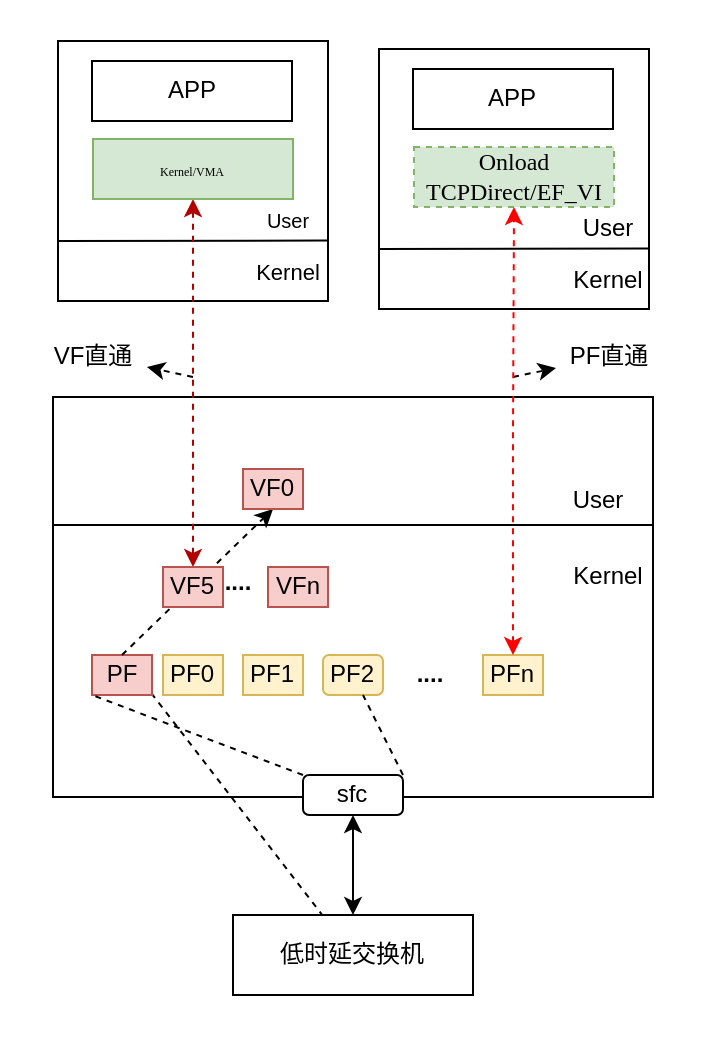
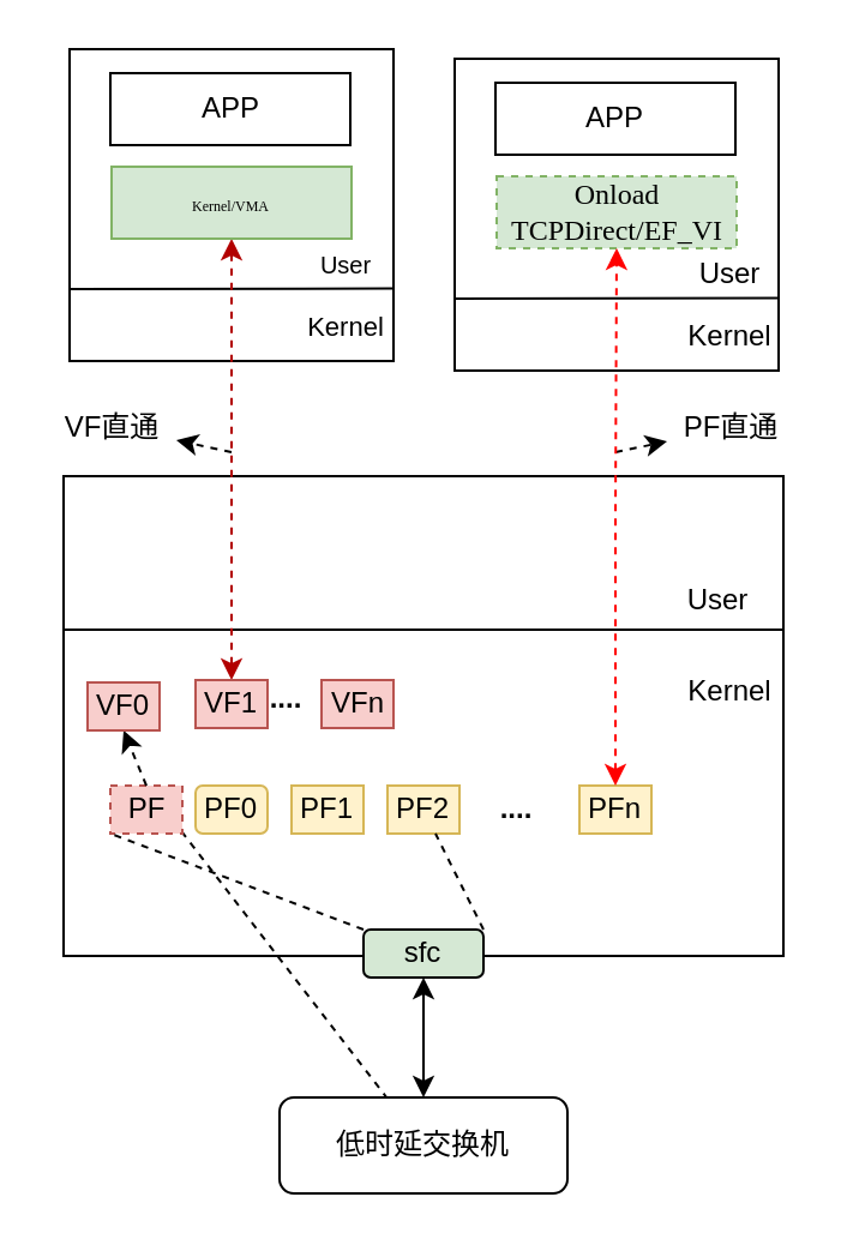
- <mxCell id="37" value="VF0" style="rounded=0;whiteSpace=wrap;html=1;fillColor=#f8cecc;strokeColor=#b85450;" vertex="1" parent="1"><mxGeometry x="121" y="234" width="30" height="20" as="geometry" /></mxCell>
+ <mxCell id="37" value="VF0" style="rounded=0;whiteSpace=wrap;html=1;fillColor=#f8cecc;strokeColor=#b85450;" vertex="1" parent="1"><mxGeometry x="36" y="284" width="30" height="20" as="geometry" /></mxCell>
- <mxCell id="38" value="VF5" style="rounded=0;whiteSpace=wrap;html=1;fillColor=#f8cecc;strokeColor=#b85450;" vertex="1" parent="1"><mxGeometry x="81" y="283" width="30" height="20" as="geometry" /></mxCell>
+ <mxCell id="38" value="VF1" style="rounded=0;whiteSpace=wrap;html=1;fillColor=#f8cecc;strokeColor=#b85450;" vertex="1" parent="1"><mxGeometry x="81" y="283" width="30" height="20" as="geometry" /></mxCell>
- <mxCell id="6" value="PF" style="rounded=0;whiteSpace=wrap;html=1;fillColor=#f8cecc;strokeColor=#b85450;" vertex="1" parent="1"><mxGeometry x="45.5" y="327" width="30" height="20" as="geometry" /></mxCell>
+ <mxCell id="6" value="PF" style="rounded=0;whiteSpace=wrap;html=1;fillColor=#f8cecc;strokeColor=#b85450;dashed=1;" vertex="1" parent="1"><mxGeometry x="45.5" y="327" width="30" height="20" as="geometry" /></mxCell>
- <mxCell id="33" value="PF0" style="rounded=0;whiteSpace=wrap;html=1;fillColor=#fff2cc;strokeColor=#d6b656;" vertex="1" parent="1"><mxGeometry x="81" y="327" width="30" height="20" as="geometry" /></mxCell>
+ <mxCell id="33" value="PF0" style="whiteSpace=wrap;html=1;fillColor=#fff2cc;strokeColor=#d6b656;rounded=1;" vertex="1" parent="1"><mxGeometry x="81" y="327" width="30" height="20" as="geometry" /></mxCell>
- <mxCell id="8" value="PF2" style="whiteSpace=wrap;html=1;fillColor=#fff2cc;strokeColor=#d6b656;rounded=1;" vertex="1" parent="1"><mxGeometry x="161" y="327" width="30" height="20" as="geometry" /></mxCell>
+ <mxCell id="8" value="PF2" style="rounded=0;whiteSpace=wrap;html=1;fillColor=#fff2cc;strokeColor=#d6b656;" vertex="1" parent="1"><mxGeometry x="161" y="327" width="30" height="20" as="geometry" /></mxCell>
- <mxCell id="4" value="sfc" style="rounded=1;whiteSpace=wrap;html=1;" vertex="1" parent="1"><mxGeometry x="151" y="387" width="50" height="20" as="geometry" /></mxCell>
+ <mxCell id="4" value="sfc" style="rounded=1;whiteSpace=wrap;html=1;fillColor=#d5e8d4;" vertex="1" parent="1"><mxGeometry x="151" y="387" width="50" height="20" as="geometry" /></mxCell>
- <mxCell id="19" value="低时延交换机" style="rounded=0;whiteSpace=wrap;html=1;" vertex="1" parent="1"><mxGeometry x="116" y="457" width="120" height="40" as="geometry" /></mxCell>
+ <mxCell id="19" value="低时延交换机" style="whiteSpace=wrap;html=1;rounded=1;" vertex="1" parent="1"><mxGeometry x="116" y="457" width="120" height="40" as="geometry" /></mxCell>
